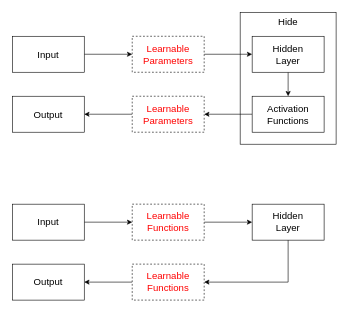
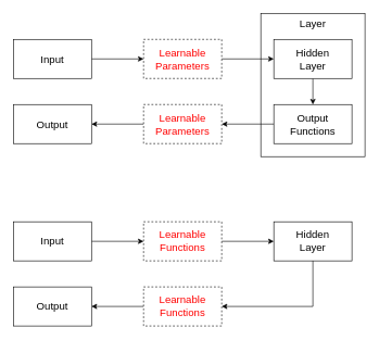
- <mxCell id="23" value="Hide" style="text;html=1;align=center;verticalAlign=middle;whiteSpace=wrap;rounded=0;fontSize=16;" vertex="1" parent="1"><mxGeometry x="450" y="20" width="60" height="30" as="geometry" /></mxCell>
+ <mxCell id="23" value="Layer" style="text;html=1;align=center;verticalAlign=middle;whiteSpace=wrap;rounded=0;fontSize=16;" vertex="1" parent="1"><mxGeometry x="450" y="20" width="60" height="30" as="geometry" /></mxCell>
- <mxCell id="10" value="Activation&lt;div style=&quot;font-size: 16px;&quot;&gt;Functions&lt;/div&gt;" style="rounded=0;whiteSpace=wrap;html=1;fontSize=16;" vertex="1" parent="1"><mxGeometry x="420" y="160" width="120" height="60" as="geometry" /></mxCell>
+ <mxCell id="10" value="Output&lt;div style=&quot;font-size: 16px;&quot;&gt;Functions&lt;/div&gt;" style="rounded=0;whiteSpace=wrap;html=1;fontSize=16;" vertex="1" parent="1"><mxGeometry x="420" y="160" width="120" height="60" as="geometry" /></mxCell>
